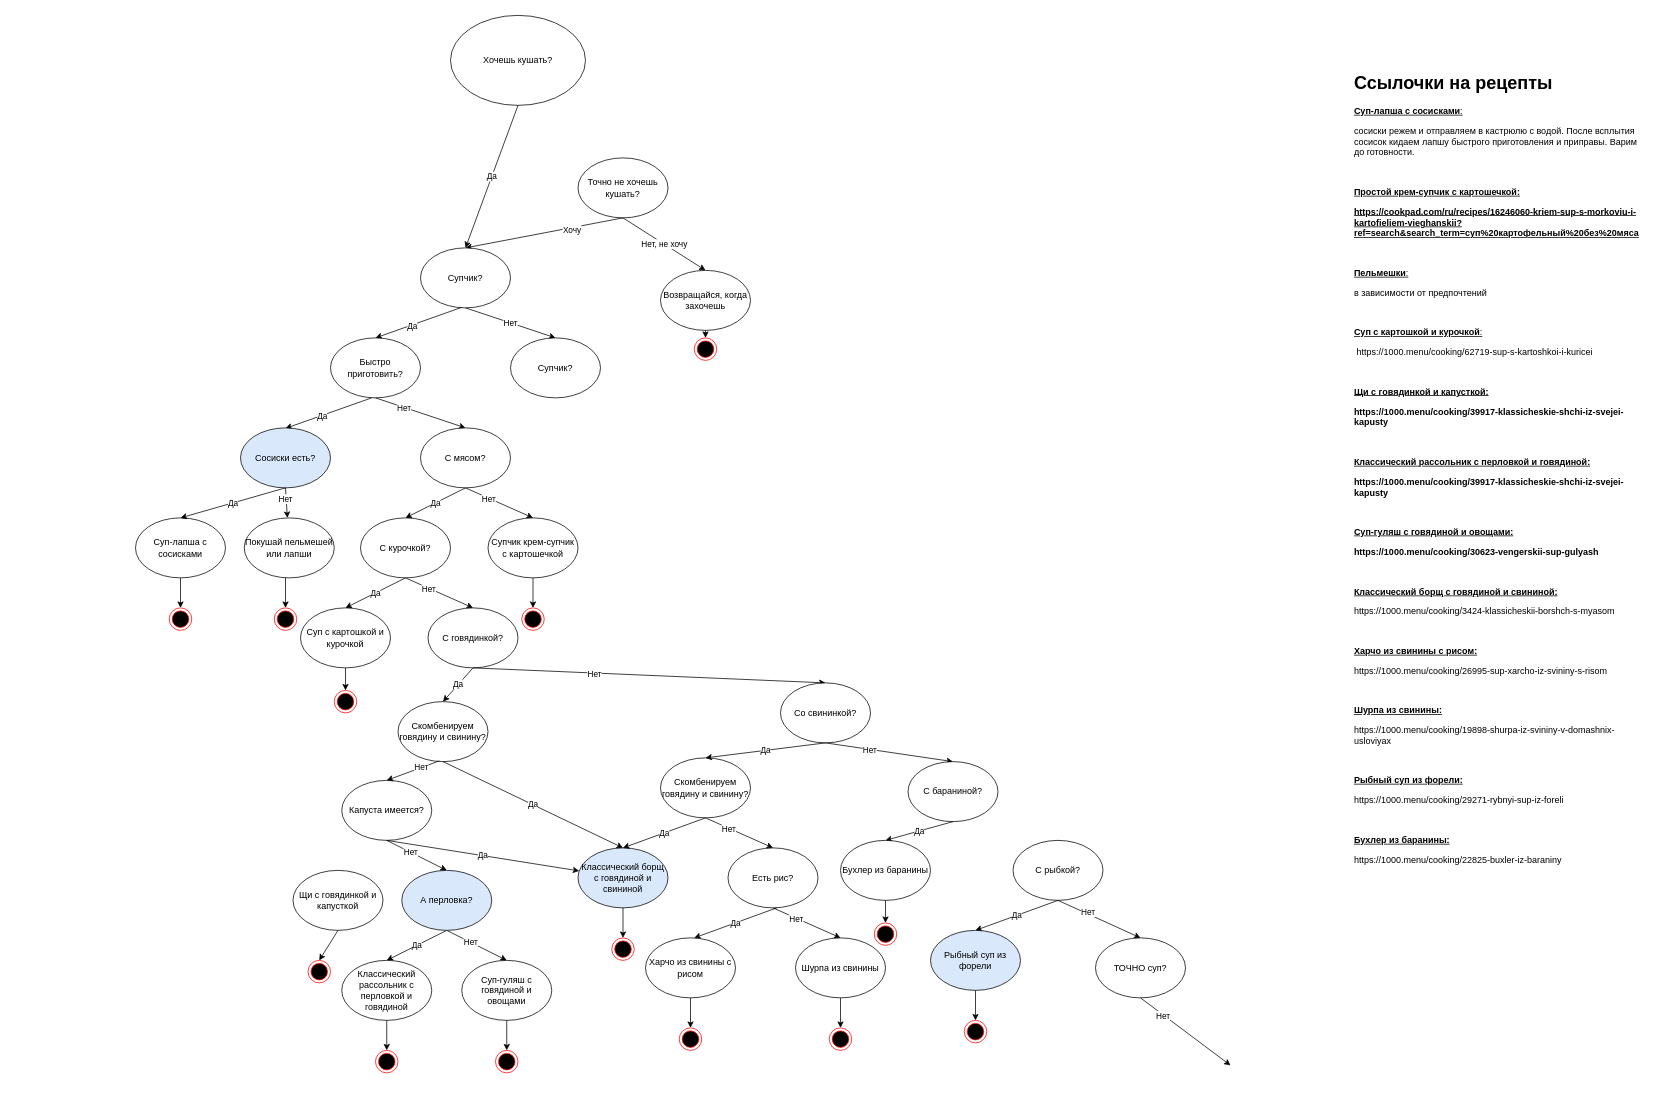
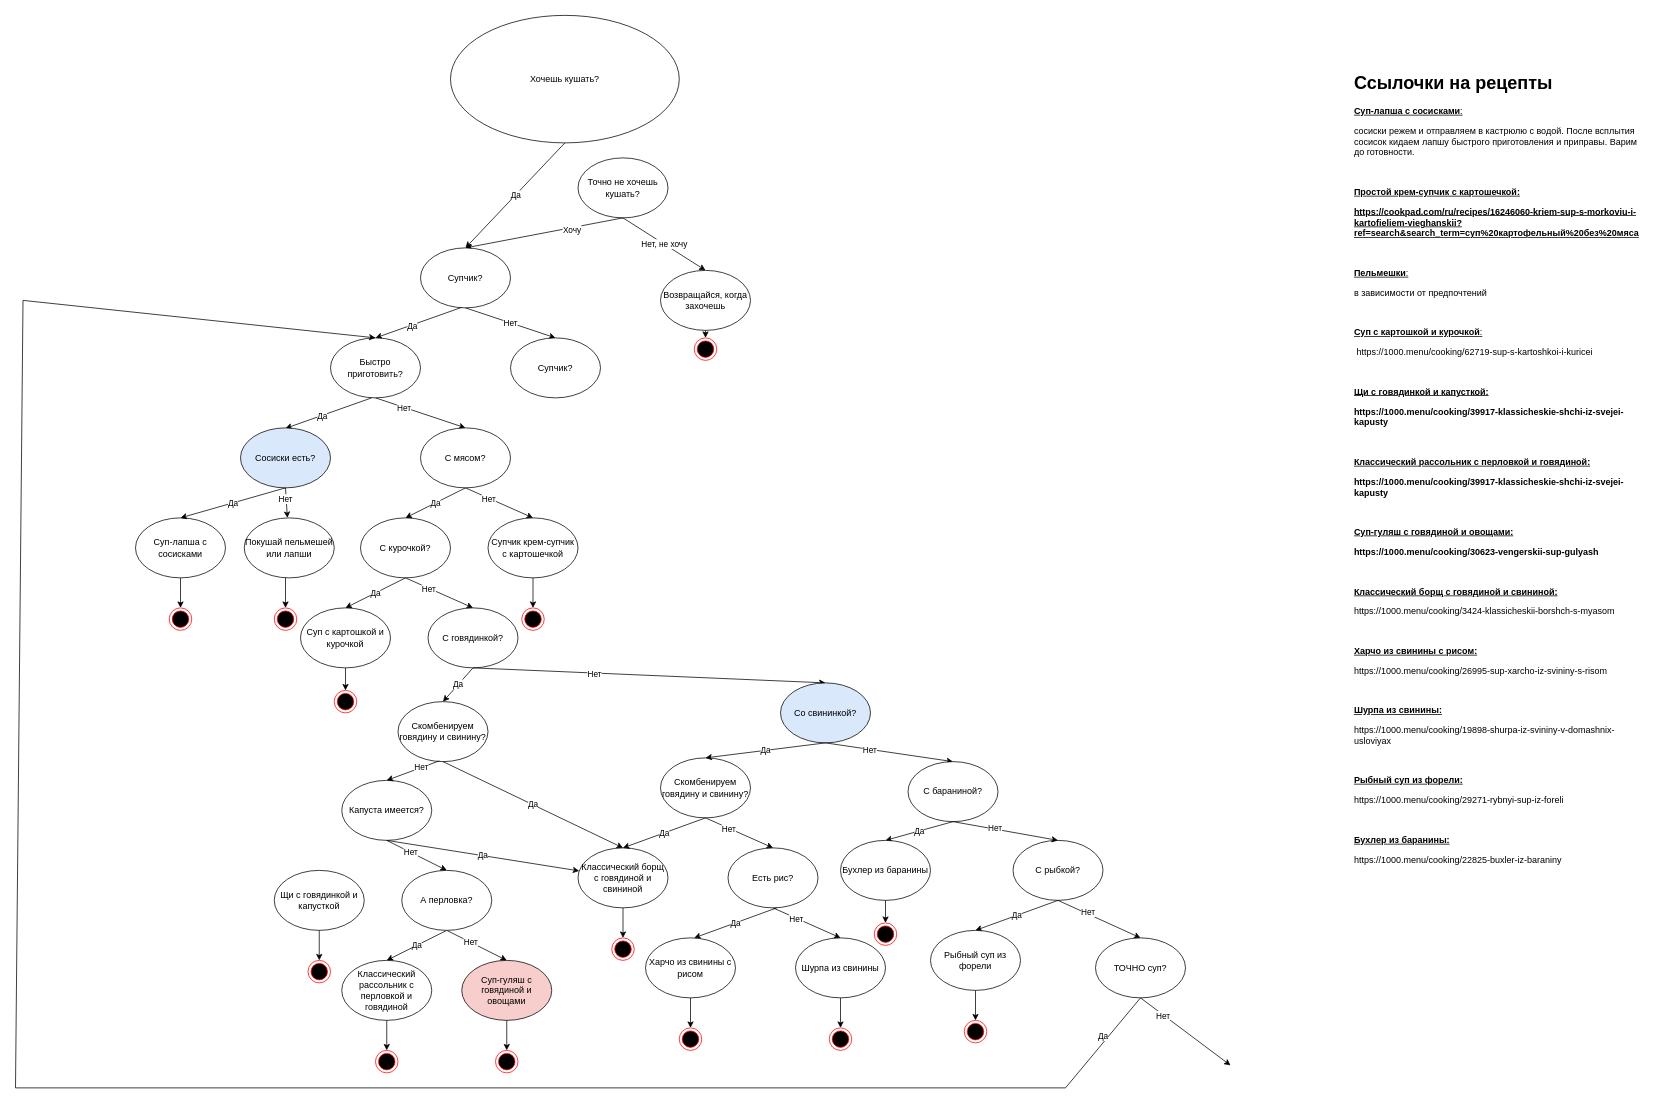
- <mxCell id="2" value="Хочешь кушать?" style="ellipse;whiteSpace=wrap;html=1;" parent="1" vertex="1"><mxGeometry x="600" y="20" width="180" height="120" as="geometry" /></mxCell>
+ <mxCell id="2" value="Хочешь кушать?" style="ellipse;whiteSpace=wrap;html=1;" parent="1" vertex="1"><mxGeometry x="600" y="20" width="305" height="170" as="geometry" /></mxCell>
+ <mxCell id="107" value="Да" style="endArrow=classic;html=1;rounded=0;exitX=0.5;exitY=1;exitDx=0;exitDy=0;entryX=0.5;entryY=0;entryDx=0;entryDy=0;" parent="1" source="106" target="15" edge="1"><mxGeometry x="-0.954" y="-6" width="50" height="50" relative="1" as="geometry"><mxPoint x="1420" y="1500" as="sourcePoint" /><mxPoint x="30" y="270" as="targetPoint" /><Array as="points"><mxPoint x="1420" y="1450" /><mxPoint x="20" y="1450" /><mxPoint x="30" y="400" /></Array><mxPoint as="offset" /></mxGeometry></mxCell>
- <mxCell id="63" value="Со свининкой?" style="ellipse;whiteSpace=wrap;html=1;" parent="1" vertex="1"><mxGeometry x="1040" y="910" width="120" height="80" as="geometry" /></mxCell>
+ <mxCell id="63" value="Со свининкой?" style="ellipse;whiteSpace=wrap;html=1;fillColor=#dae8fc;" parent="1" vertex="1"><mxGeometry x="1040" y="910" width="120" height="80" as="geometry" /></mxCell>
+ <mxCell id="104" value="" style="endArrow=classic;html=1;rounded=0;exitX=0.5;exitY=1;exitDx=0;exitDy=0;entryX=0.5;entryY=0;entryDx=0;entryDy=0;" parent="1" source="99" target="92" edge="1"><mxGeometry width="50" height="50" relative="1" as="geometry"><mxPoint x="1410" y="1070" as="sourcePoint" /><mxPoint x="1460" y="1020" as="targetPoint" /></mxGeometry></mxCell>
+ <mxCell id="105" value="Нет" style="edgeLabel;html=1;align=center;verticalAlign=middle;resizable=0;points=[];" parent="104" vertex="1" connectable="0"><mxGeometry x="-0.216" y="2" relative="1" as="geometry"><mxPoint y="1" as="offset" /></mxGeometry></mxCell>
- <mxCell id="69" value="Классический борщ с говядиной и свининой" style="ellipse;whiteSpace=wrap;html=1;fillColor=#dae8fc;" parent="1" vertex="1"><mxGeometry x="770" y="1130" width="120" height="80" as="geometry" /></mxCell>
+ <mxCell id="69" value="Классический борщ с говядиной и свининой" style="ellipse;whiteSpace=wrap;html=1;" parent="1" vertex="1"><mxGeometry x="770" y="1130" width="120" height="80" as="geometry" /></mxCell>
- <mxCell id="35" value="Щи с говядинкой и капусткой" style="ellipse;whiteSpace=wrap;html=1;" parent="1" vertex="1"><mxGeometry x="390" y="1160" width="120" height="80" as="geometry" /></mxCell>
+ <mxCell id="35" value="Щи с говядинкой и капусткой" style="ellipse;whiteSpace=wrap;html=1;" parent="1" vertex="1"><mxGeometry x="365" y="1160" width="120" height="80" as="geometry" /></mxCell>
- <mxCell id="74" value="А перловка?" style="ellipse;whiteSpace=wrap;html=1;fillColor=#dae8fc;" parent="1" vertex="1"><mxGeometry x="535" y="1160" width="120" height="80" as="geometry" /></mxCell>
+ <mxCell id="74" value="А перловка?" style="ellipse;whiteSpace=wrap;html=1;" parent="1" vertex="1"><mxGeometry x="535" y="1160" width="120" height="80" as="geometry" /></mxCell>
- <mxCell id="94" value="Рыбный суп из форели" style="ellipse;whiteSpace=wrap;html=1;fillColor=#dae8fc;" parent="1" vertex="1"><mxGeometry x="1240" y="1240" width="120" height="80" as="geometry" /></mxCell>
+ <mxCell id="94" value="Рыбный суп из форели" style="ellipse;whiteSpace=wrap;html=1;" parent="1" vertex="1"><mxGeometry x="1240" y="1240" width="120" height="80" as="geometry" /></mxCell>
- <mxCell id="50" value="Суп-гуляш с говядиной и овощами" style="ellipse;whiteSpace=wrap;html=1;" parent="1" vertex="1"><mxGeometry x="615" y="1280" width="120" height="80" as="geometry" /></mxCell>
+ <mxCell id="50" value="Суп-гуляш с говядиной и овощами" style="ellipse;whiteSpace=wrap;html=1;fillColor=#f8cecc;" parent="1" vertex="1"><mxGeometry x="615" y="1280" width="120" height="80" as="geometry" /></mxCell>
